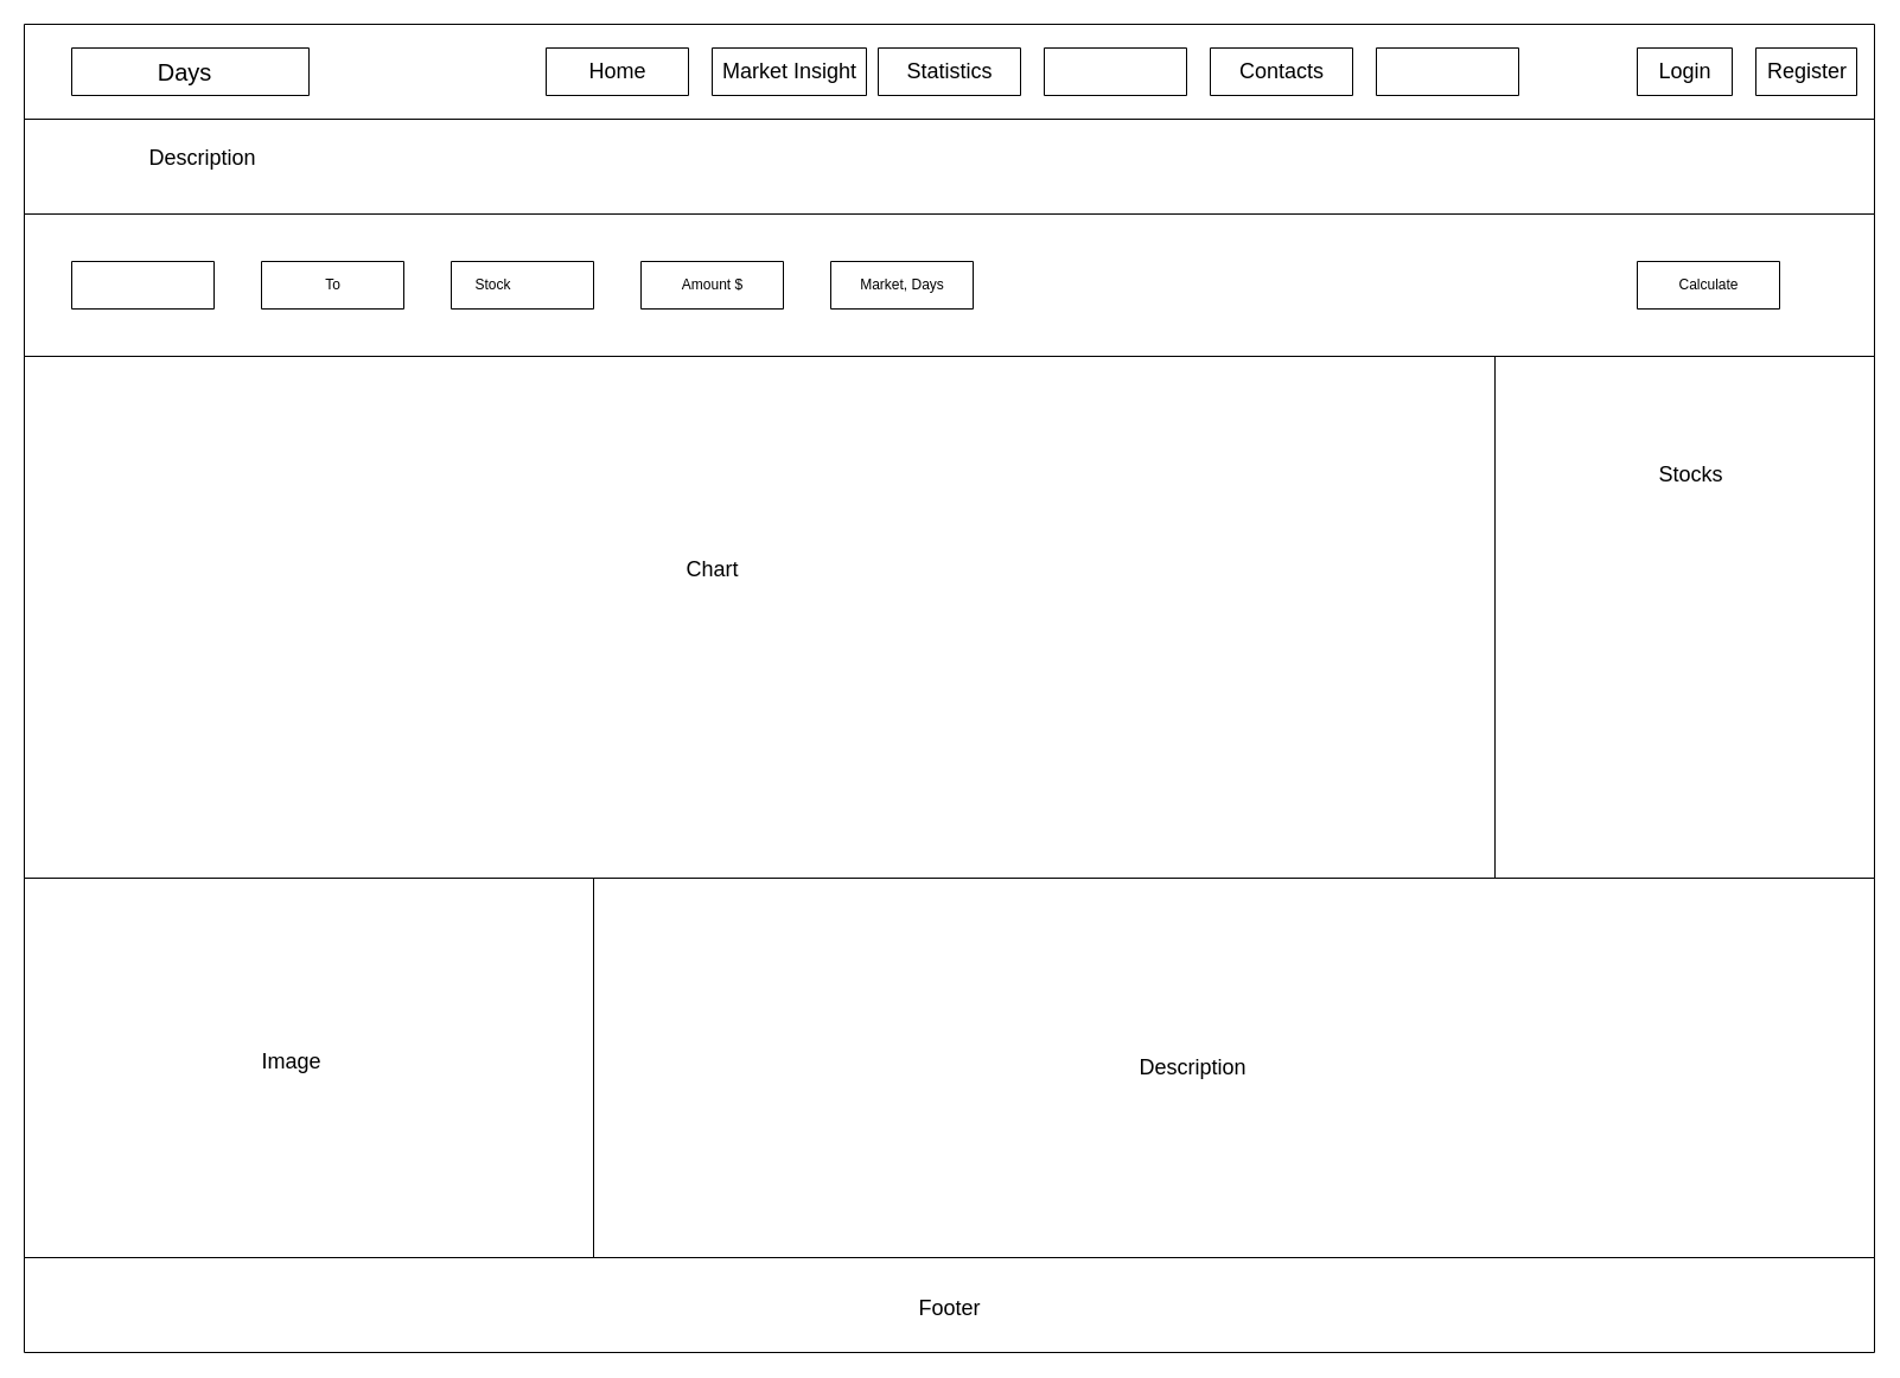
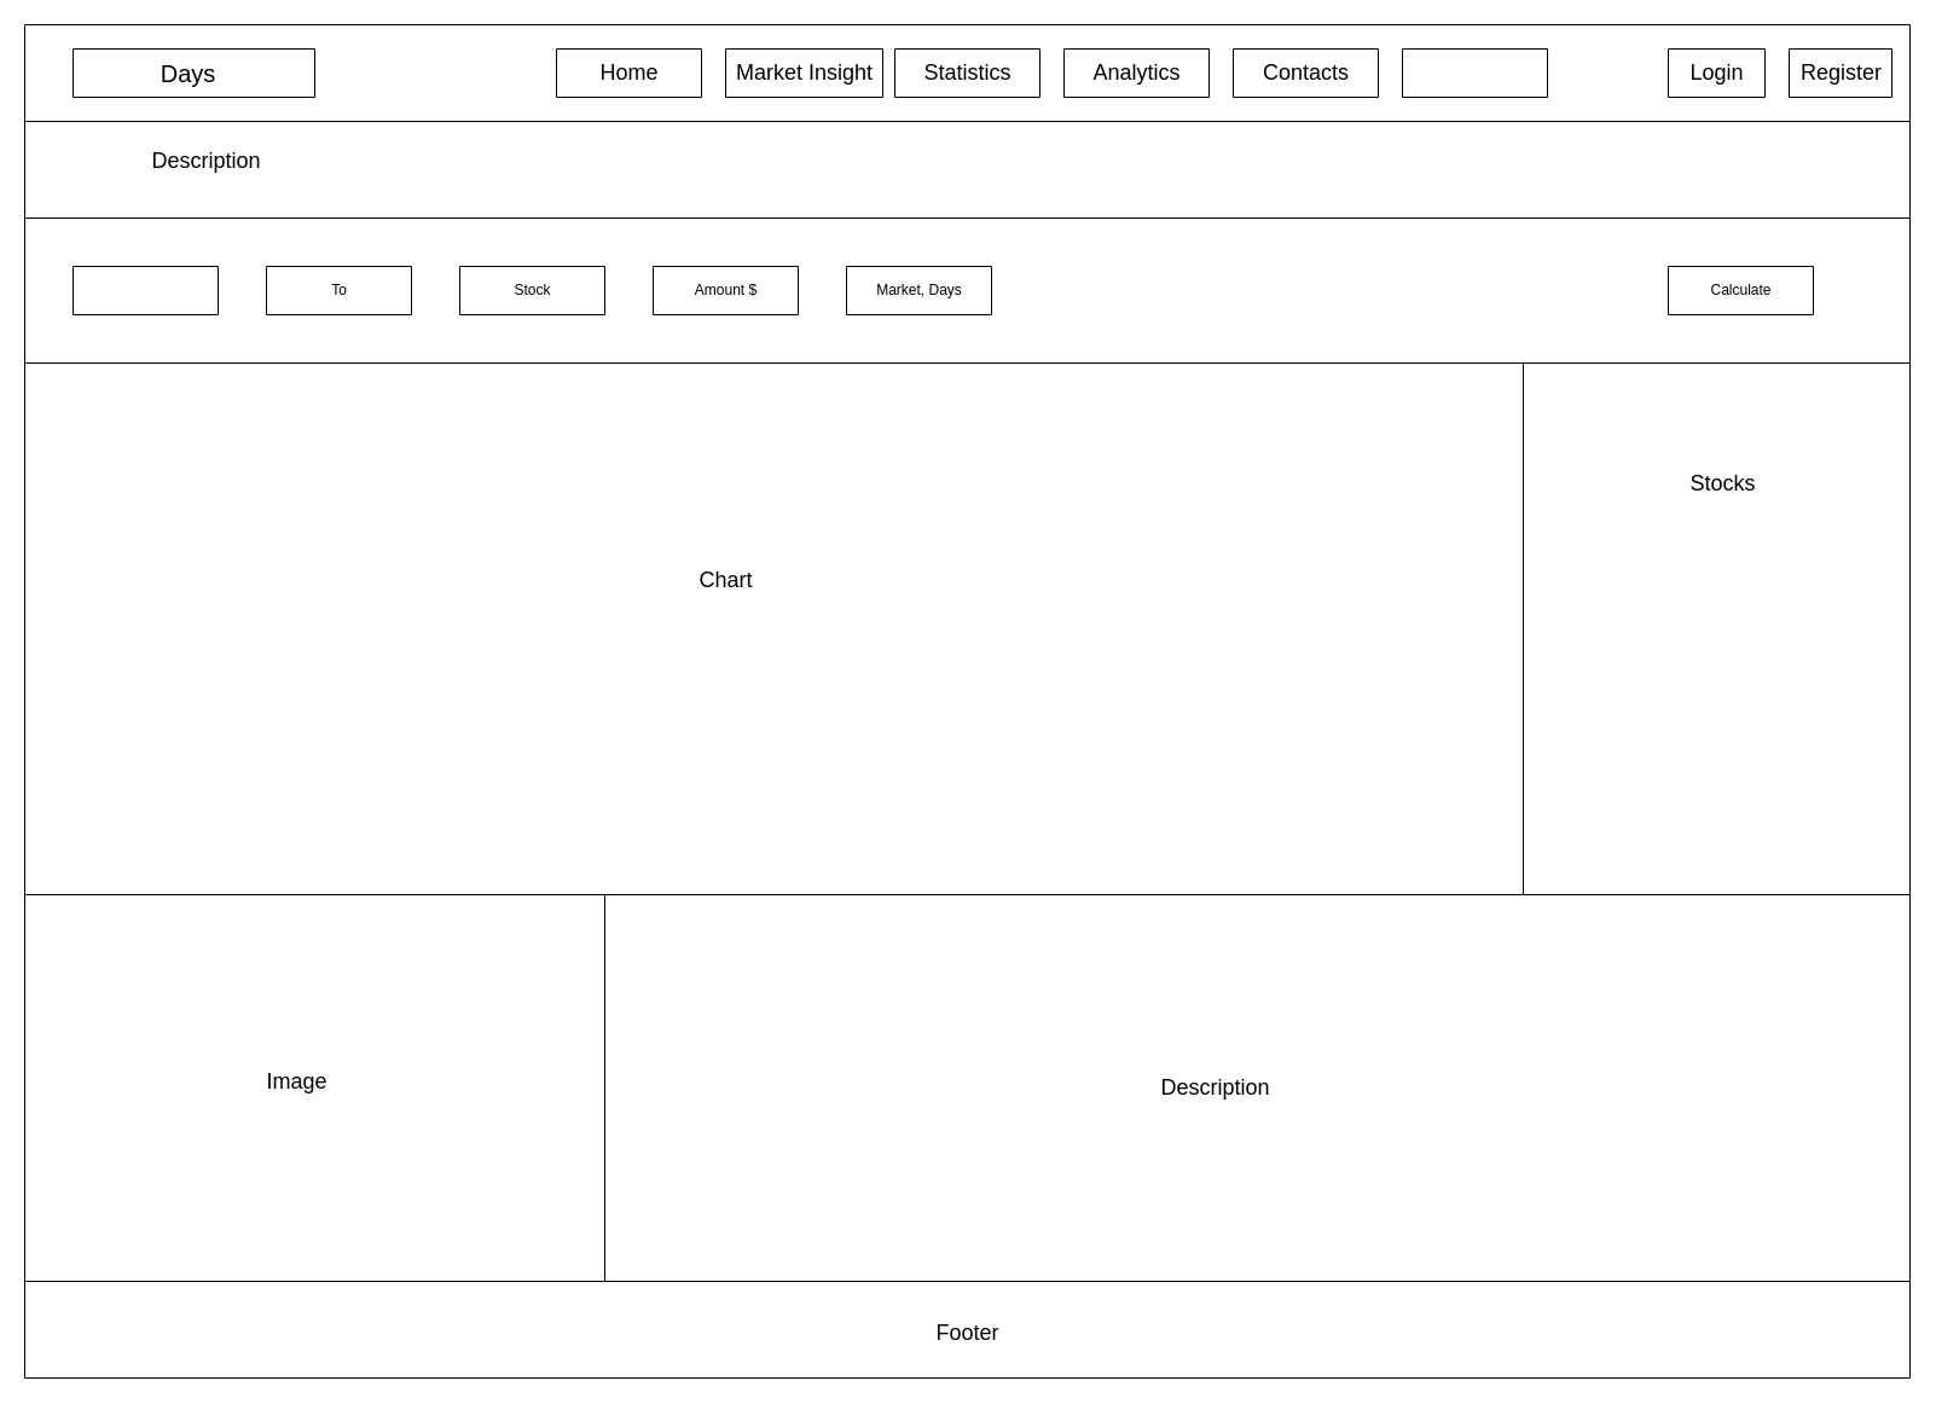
+ <mxCell id="12" value="&lt;font style=&quot;font-size: 18px;&quot;&gt;Analytics&lt;/font&gt;" style="text;html=1;align=center;verticalAlign=middle;resizable=0;points=[];autosize=1;strokeColor=none;fillColor=none;" vertex="1" parent="11"><mxGeometry x="10" width="100" height="40" as="geometry" /></mxCell>
- <mxCell id="27" value="Stock" style="text;html=1;align=center;verticalAlign=middle;resizable=0;points=[];autosize=1;strokeColor=none;fillColor=none;" vertex="1" parent="26"><mxGeometry x="10" y="5" width="50" height="30" as="geometry" /></mxCell>
+ <mxCell id="27" value="Stock" style="text;html=1;align=center;verticalAlign=middle;resizable=0;points=[];autosize=1;strokeColor=none;fillColor=none;" vertex="1" parent="26"><mxGeometry x="35" y="5" width="50" height="30" as="geometry" /></mxCell>
